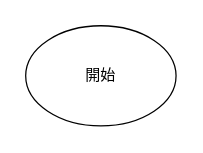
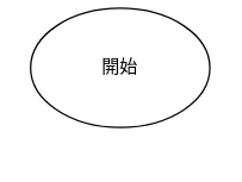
- <mxCell id="2" value="開始" style="ellipse;whiteSpace=wrap;html=1;" vertex="1" parent="1"><mxGeometry x="20" y="20" width="120" height="80" as="geometry" /></mxCell>
+ <mxCell id="2" value="開始" style="ellipse;whiteSpace=wrap;html=1;" vertex="1" parent="1"><mxGeometry x="20" y="5" width="120" height="80" as="geometry" /></mxCell>
